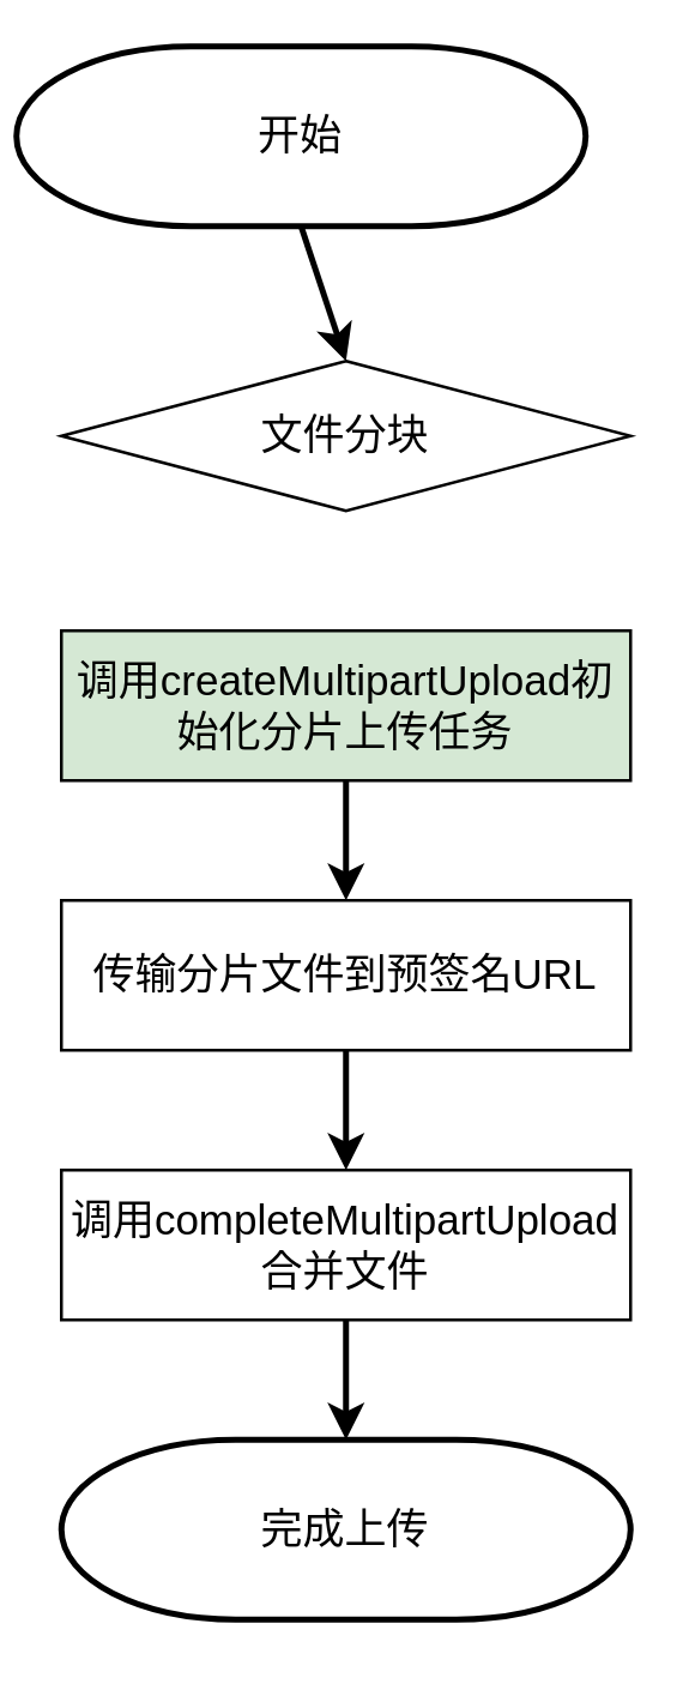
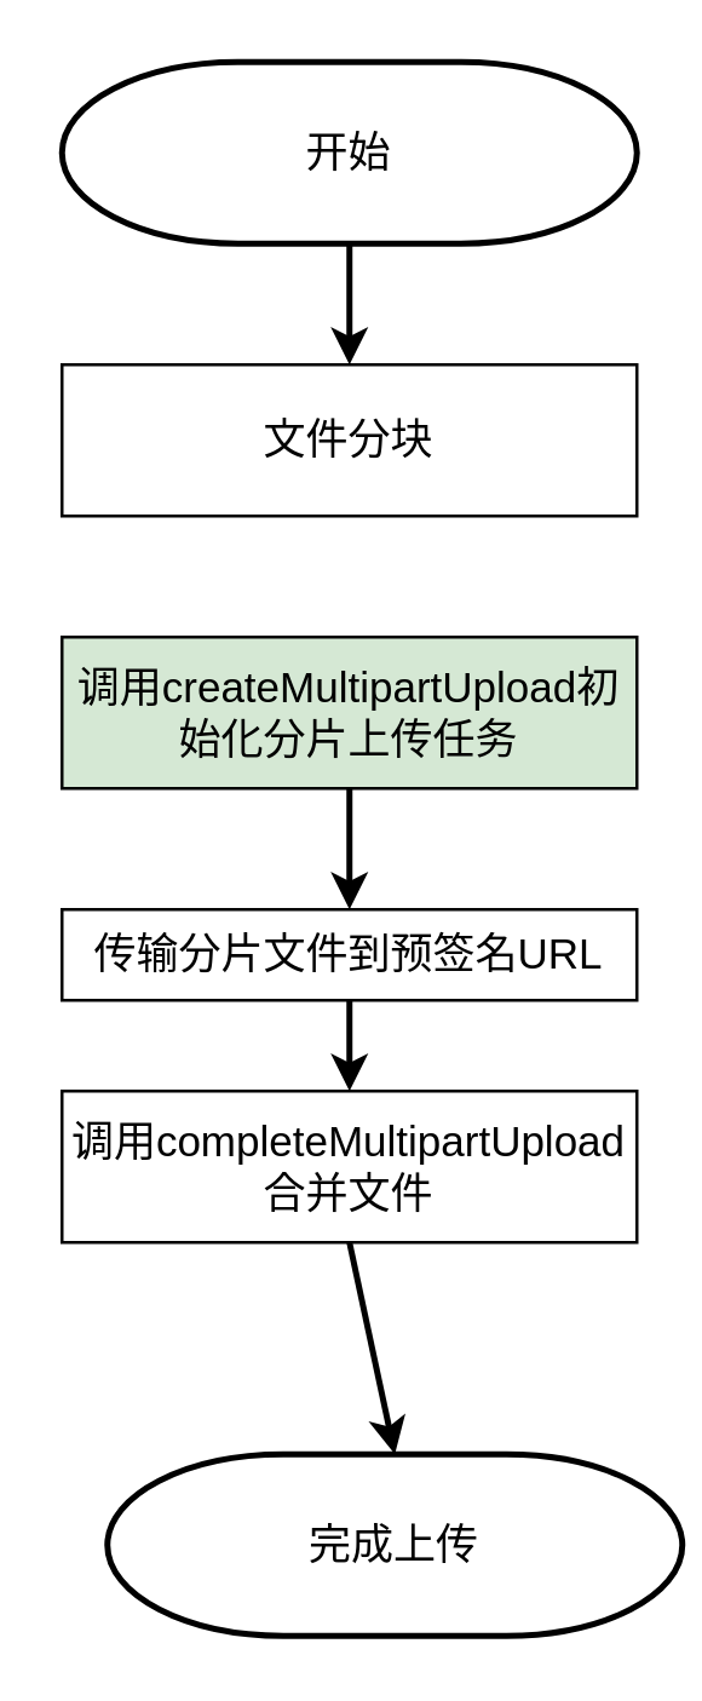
- <mxCell id="7" value="&lt;font style=&quot;font-size: 14px;&quot;&gt;开始&lt;/font&gt;" style="strokeWidth=2;html=1;shape=mxgraph.flowchart.terminator;whiteSpace=wrap;" vertex="1" parent="1"><mxGeometry x="5" y="15" width="190" height="60" as="geometry" /></mxCell>
+ <mxCell id="7" value="&lt;font style=&quot;font-size: 14px;&quot;&gt;开始&lt;/font&gt;" style="strokeWidth=2;html=1;shape=mxgraph.flowchart.terminator;whiteSpace=wrap;" vertex="1" parent="1"><mxGeometry x="20" y="20" width="190" height="60" as="geometry" /></mxCell>
- <mxCell id="2" value="&lt;font style=&quot;font-size: 14px;&quot;&gt;文件分块&lt;/font&gt;" style="rhombus;whiteSpace=wrap;html=1;" vertex="1" parent="1"><mxGeometry x="20" y="120" width="190" height="50" as="geometry" /></mxCell>
+ <mxCell id="2" value="&lt;font style=&quot;font-size: 14px;&quot;&gt;文件分块&lt;/font&gt;" style="rounded=0;whiteSpace=wrap;html=1;" vertex="1" parent="1"><mxGeometry x="20" y="120" width="190" height="50" as="geometry" /></mxCell>
- <mxCell id="5" value="&lt;span style=&quot;font-size: 14px;&quot;&gt;传输分片文件到预签名URL&lt;/span&gt;" style="rounded=0;whiteSpace=wrap;html=1;" vertex="1" parent="1"><mxGeometry x="20" y="300" width="190" height="50" as="geometry" /></mxCell>
+ <mxCell id="5" value="&lt;span style=&quot;font-size: 14px;&quot;&gt;传输分片文件到预签名URL&lt;/span&gt;" style="rounded=0;whiteSpace=wrap;html=1;" vertex="1" parent="1"><mxGeometry x="20" y="300" width="190" height="30" as="geometry" /></mxCell>
- <mxCell id="4" value="&lt;span style=&quot;font-size: 14px;&quot;&gt;调用completeMultipartUpload合并文件&lt;/span&gt;" style="rounded=0;whiteSpace=wrap;html=1;" vertex="1" parent="1"><mxGeometry x="20" y="390" width="190" height="50" as="geometry" /></mxCell>
+ <mxCell id="4" value="&lt;span style=&quot;font-size: 14px;&quot;&gt;调用completeMultipartUpload合并文件&lt;/span&gt;" style="rounded=0;whiteSpace=wrap;html=1;" vertex="1" parent="1"><mxGeometry x="20" y="360" width="190" height="50" as="geometry" /></mxCell>
- <mxCell id="6" value="&lt;font style=&quot;font-size: 14px;&quot;&gt;完成上传&lt;/font&gt;" style="strokeWidth=2;html=1;shape=mxgraph.flowchart.terminator;whiteSpace=wrap;" vertex="1" parent="1"><mxGeometry x="20" y="480" width="190" height="60" as="geometry" /></mxCell>
+ <mxCell id="6" value="&lt;font style=&quot;font-size: 14px;&quot;&gt;完成上传&lt;/font&gt;" style="strokeWidth=2;html=1;shape=mxgraph.flowchart.terminator;whiteSpace=wrap;" vertex="1" parent="1"><mxGeometry x="35" y="480" width="190" height="60" as="geometry" /></mxCell>
